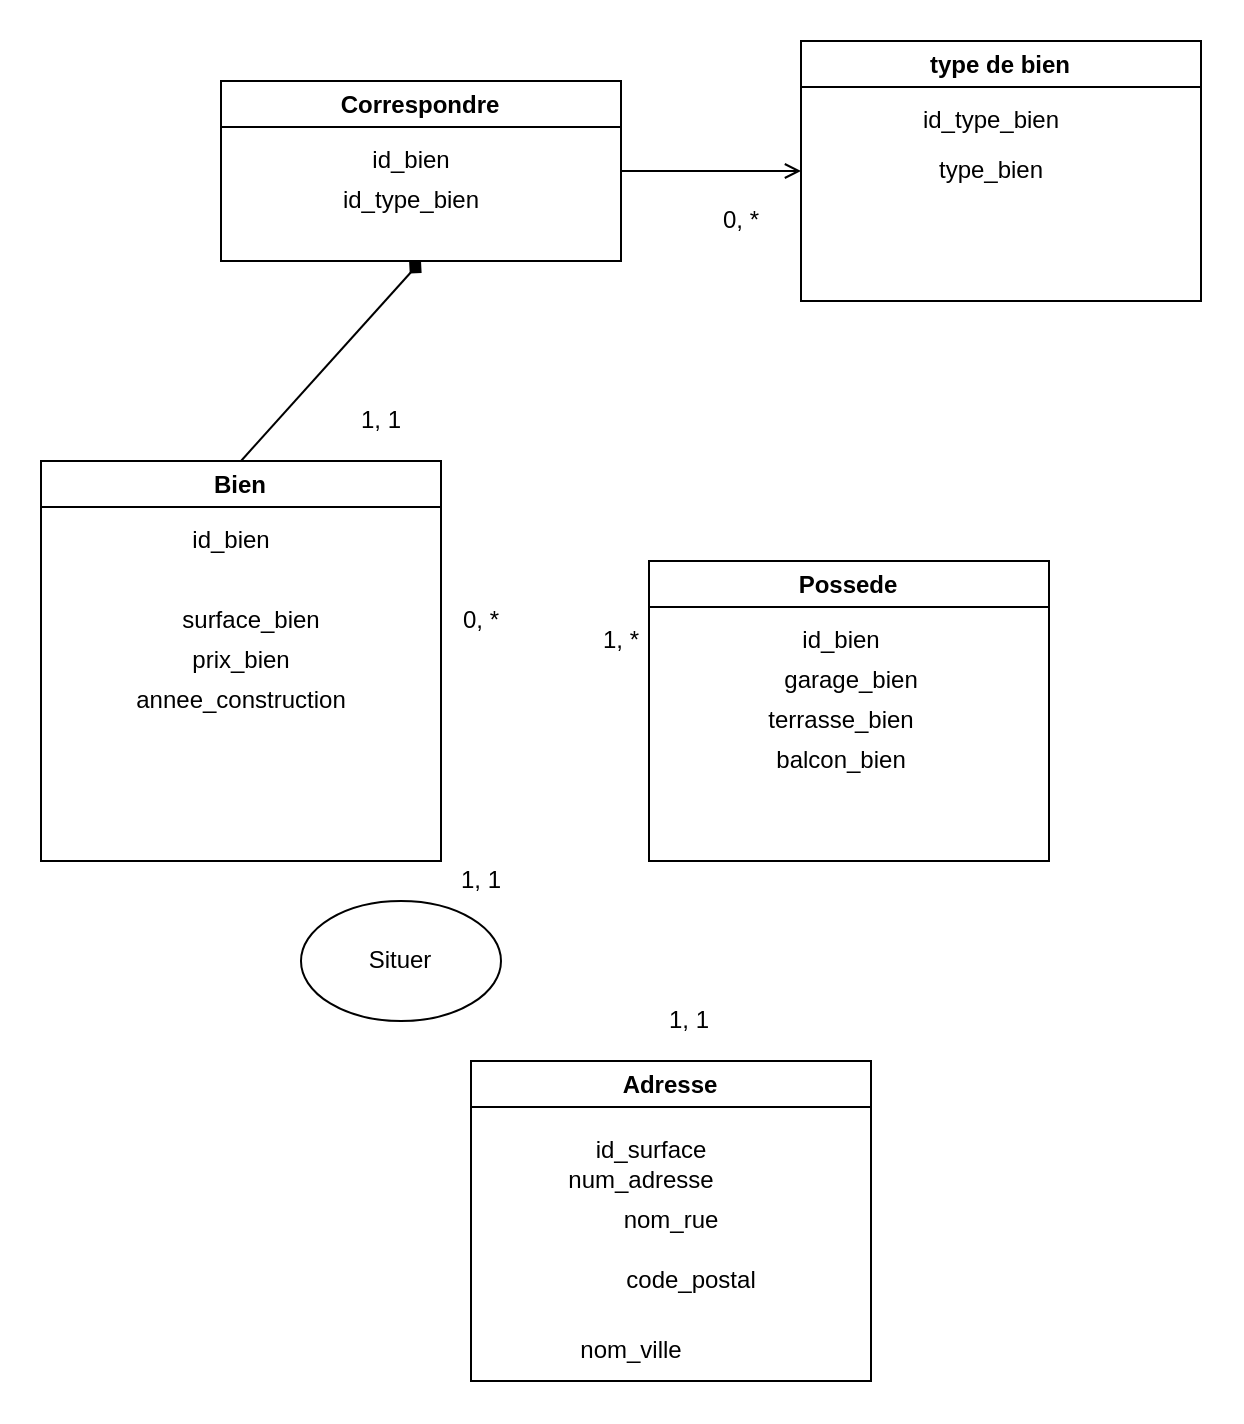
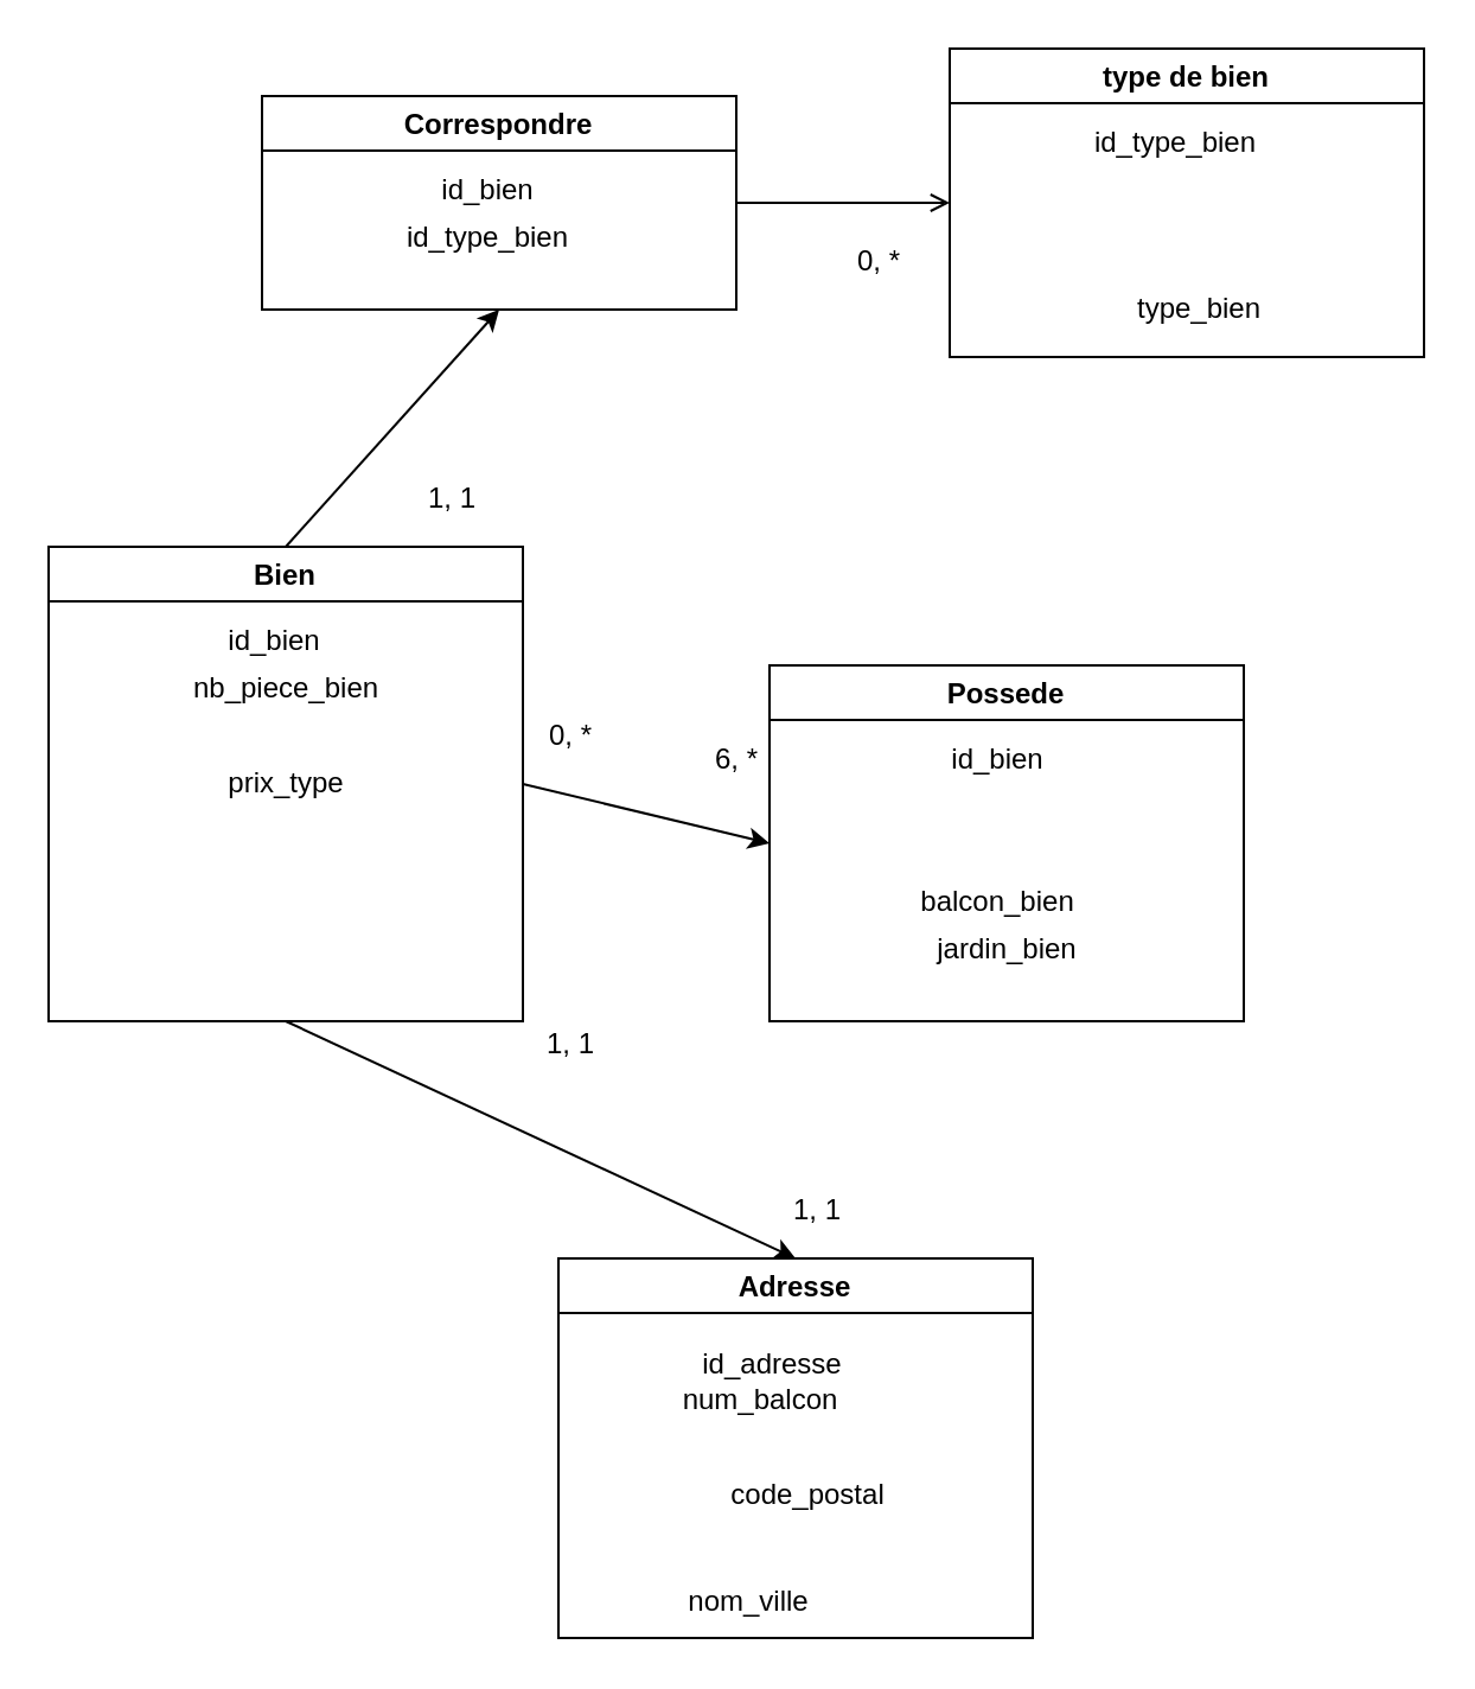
- <mxCell id="13" value="type_bien" style="text;html=1;align=center;verticalAlign=middle;resizable=0;points=[];autosize=1;strokeColor=none;fillColor=none;" vertex="1" parent="11"><mxGeometry x="60" y="55" width="70" height="20" as="geometry" /></mxCell>
+ <mxCell id="13" value="type_bien" style="text;html=1;align=center;verticalAlign=middle;resizable=0;points=[];autosize=1;strokeColor=none;fillColor=none;" vertex="1" parent="11"><mxGeometry x="70" y="100" width="70" height="20" as="geometry" /></mxCell>
- <mxCell id="2" style="edgeStyle=none;html=1;exitX=0.5;exitY=0;exitDx=0;exitDy=0;entryX=0.5;entryY=1;entryDx=0;entryDy=0;endArrow=diamond;" edge="1" parent="1" source="5" target="21"><mxGeometry relative="1" as="geometry" /></mxCell>
+ <mxCell id="2" style="edgeStyle=none;html=1;exitX=0.5;exitY=0;exitDx=0;exitDy=0;entryX=0.5;entryY=1;entryDx=0;entryDy=0;" edge="1" parent="1" source="5" target="21"><mxGeometry relative="1" as="geometry" /></mxCell>
+ <mxCell id="9" value="nb_piece_bien" style="text;html=1;align=center;verticalAlign=middle;resizable=0;points=[];autosize=1;strokeColor=none;fillColor=none;" vertex="1" parent="5"><mxGeometry x="55" y="50" width="90" height="20" as="geometry" /></mxCell>
- <mxCell id="7" value="surface_bien" style="text;html=1;align=center;verticalAlign=middle;resizable=0;points=[];autosize=1;strokeColor=none;fillColor=none;" vertex="1" parent="5"><mxGeometry x="65" y="70" width="80" height="20" as="geometry" /></mxCell>
- <mxCell id="33" value="1, *" style="text;html=1;align=center;verticalAlign=middle;resizable=0;points=[];autosize=1;strokeColor=none;fillColor=none;" vertex="1" parent="1"><mxGeometry x="295" y="310" width="30" height="20" as="geometry" /></mxCell>
+ <mxCell id="33" value="6, *" style="text;html=1;align=center;verticalAlign=middle;resizable=0;points=[];autosize=1;strokeColor=none;fillColor=none;" vertex="1" parent="1"><mxGeometry x="295" y="310" width="30" height="20" as="geometry" /></mxCell>
- <mxCell id="8" value="prix_bien" style="text;html=1;align=center;verticalAlign=middle;resizable=0;points=[];autosize=1;strokeColor=none;fillColor=none;" vertex="1" parent="5"><mxGeometry x="70" y="90" width="60" height="20" as="geometry" /></mxCell>
+ <mxCell id="8" value="prix_type" style="text;html=1;align=center;verticalAlign=middle;resizable=0;points=[];autosize=1;strokeColor=none;fillColor=none;" vertex="1" parent="5"><mxGeometry x="70" y="90" width="60" height="20" as="geometry" /></mxCell>
- <mxCell id="17" value="garage_bien" style="text;html=1;align=center;verticalAlign=middle;resizable=0;points=[];autosize=1;strokeColor=none;fillColor=none;" vertex="1" parent="14"><mxGeometry x="61" y="50" width="80" height="20" as="geometry" /></mxCell>
+ <mxCell id="3" style="edgeStyle=none;html=1;exitX=1;exitY=0.5;exitDx=0;exitDy=0;entryX=0;entryY=0.5;entryDx=0;entryDy=0;" edge="1" parent="1" source="5" target="14"><mxGeometry relative="1" as="geometry" /></mxCell>
- <mxCell id="10" value="annee_construction" style="text;html=1;align=center;verticalAlign=middle;resizable=0;points=[];autosize=1;strokeColor=none;fillColor=none;" vertex="1" parent="5"><mxGeometry x="40" y="110" width="120" height="20" as="geometry" /></mxCell>
- <mxCell id="16" value="terrasse_bien" style="text;html=1;align=center;verticalAlign=middle;resizable=0;points=[];autosize=1;strokeColor=none;fillColor=none;" vertex="1" parent="14"><mxGeometry x="51" y="70" width="90" height="20" as="geometry" /></mxCell>
+ <mxCell id="19" value="jardin_bien" style="text;html=1;align=center;verticalAlign=middle;resizable=0;points=[];autosize=1;strokeColor=none;fillColor=none;" vertex="1" parent="14"><mxGeometry x="65" y="110" width="70" height="20" as="geometry" /></mxCell>
+ <mxCell id="4" style="edgeStyle=none;html=1;exitX=0.5;exitY=1;exitDx=0;exitDy=0;entryX=0.5;entryY=0;entryDx=0;entryDy=0;" edge="1" parent="1" source="5" target="24"><mxGeometry relative="1" as="geometry" /></mxCell>
- <mxCell id="30" value="Situer" style="ellipse;whiteSpace=wrap;html=1;" vertex="1" parent="1"><mxGeometry x="150" y="450" width="100" height="60" as="geometry" /></mxCell>
- <mxCell id="28" value="id_surface" style="text;html=1;align=center;verticalAlign=middle;resizable=0;points=[];autosize=1;strokeColor=none;fillColor=none;" vertex="1" parent="24"><mxGeometry x="55" y="35" width="70" height="20" as="geometry" /></mxCell>
+ <mxCell id="28" value="id_adresse" style="text;html=1;align=center;verticalAlign=middle;resizable=0;points=[];autosize=1;strokeColor=none;fillColor=none;" vertex="1" parent="24"><mxGeometry x="55" y="35" width="70" height="20" as="geometry" /></mxCell>
- <mxCell id="29" value="num_adresse" style="text;html=1;align=center;verticalAlign=middle;resizable=0;points=[];autosize=1;strokeColor=none;fillColor=none;" vertex="1" parent="24"><mxGeometry x="40" y="50" width="90" height="20" as="geometry" /></mxCell>
+ <mxCell id="29" value="num_balcon" style="text;html=1;align=center;verticalAlign=middle;resizable=0;points=[];autosize=1;strokeColor=none;fillColor=none;" vertex="1" parent="24"><mxGeometry x="40" y="50" width="90" height="20" as="geometry" /></mxCell>
- <mxCell id="27" value="nom_rue" style="text;html=1;align=center;verticalAlign=middle;resizable=0;points=[];autosize=1;strokeColor=none;fillColor=none;" vertex="1" parent="24"><mxGeometry x="70" y="70" width="60" height="20" as="geometry" /></mxCell>
- <mxCell id="26" value="code_postal" style="text;html=1;align=center;verticalAlign=middle;resizable=0;points=[];autosize=1;strokeColor=none;fillColor=none;" vertex="1" parent="24"><mxGeometry x="70" y="100" width="80" height="20" as="geometry" /></mxCell>
+ <mxCell id="26" value="code_postal" style="text;html=1;align=center;verticalAlign=middle;resizable=0;points=[];autosize=1;strokeColor=none;fillColor=none;" vertex="1" parent="24"><mxGeometry x="65" y="90" width="80" height="20" as="geometry" /></mxCell>
